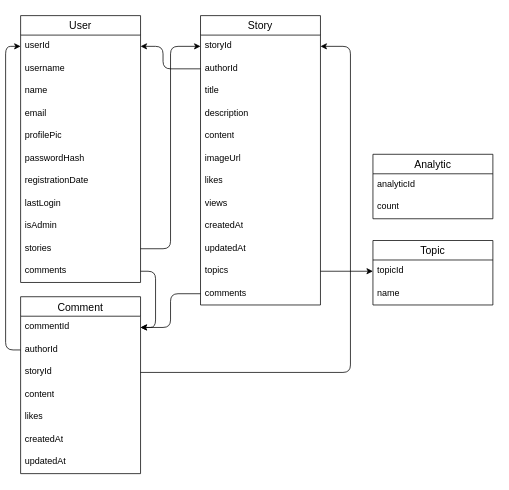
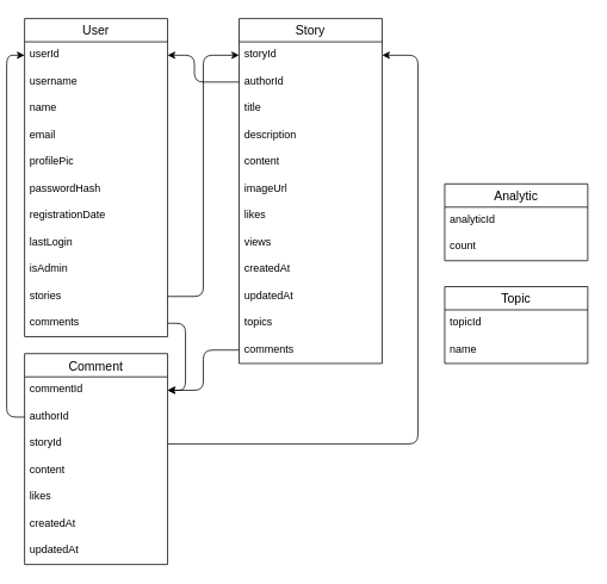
- <mxCell id="46" style="edgeStyle=orthogonalEdgeStyle;rounded=0;orthogonalLoop=1;jettySize=auto;html=1;exitX=1;exitY=0.5;exitDx=0;exitDy=0;curved=0;" parent="1" source="28" target="15" edge="1"><mxGeometry relative="1" as="geometry" /></mxCell>
